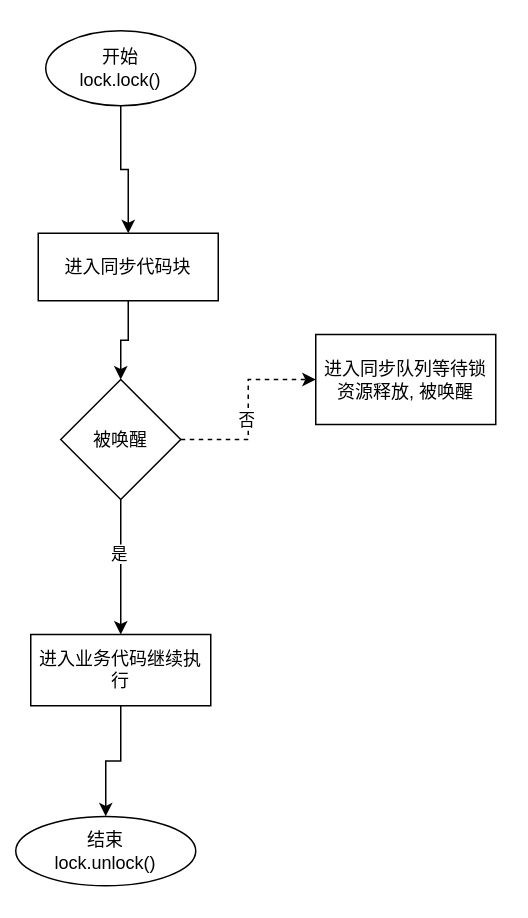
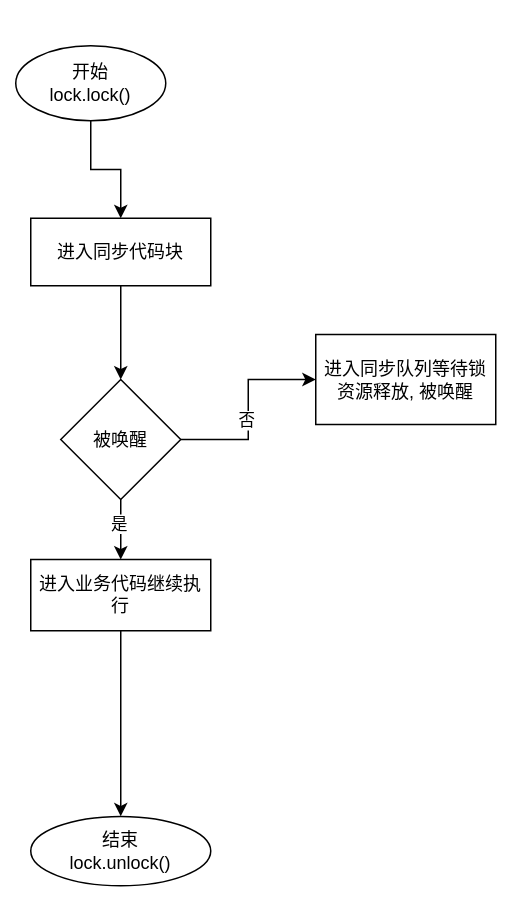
- <mxCell id="3" value="开始&lt;br&gt;lock.lock()" style="ellipse;whiteSpace=wrap;html=1;" vertex="1" parent="1"><mxGeometry x="30" y="20" width="100" height="50" as="geometry" /></mxCell>
+ <mxCell id="3" value="开始&lt;br&gt;lock.lock()" style="ellipse;whiteSpace=wrap;html=1;" vertex="1" parent="1"><mxGeometry x="10" y="30" width="100" height="50" as="geometry" /></mxCell>
- <mxCell id="5" value="进入同步代码块" style="whiteSpace=wrap;html=1;" vertex="1" parent="1"><mxGeometry x="25" y="155" width="120" height="45" as="geometry" /></mxCell>
+ <mxCell id="5" value="进入同步代码块" style="whiteSpace=wrap;html=1;" vertex="1" parent="1"><mxGeometry x="20" y="145" width="120" height="45" as="geometry" /></mxCell>
- <mxCell id="8" value="" style="edgeStyle=orthogonalEdgeStyle;rounded=0;orthogonalLoop=1;jettySize=auto;html=1;dashed=1;" edge="1" parent="1" source="10" target="13"><mxGeometry relative="1" as="geometry" /></mxCell>
+ <mxCell id="8" value="" style="edgeStyle=orthogonalEdgeStyle;rounded=0;orthogonalLoop=1;jettySize=auto;html=1;" edge="1" parent="1" source="10" target="13"><mxGeometry relative="1" as="geometry" /></mxCell>
- <mxCell id="12" value="进入业务代码继续执行" style="whiteSpace=wrap;html=1;" vertex="1" parent="1"><mxGeometry x="20" y="422.5" width="120" height="47.5" as="geometry" /></mxCell>
+ <mxCell id="12" value="进入业务代码继续执行" style="whiteSpace=wrap;html=1;" vertex="1" parent="1"><mxGeometry x="20" y="372.5" width="120" height="47.5" as="geometry" /></mxCell>
- <mxCell id="14" value="结束&lt;br&gt;lock.unlock()" style="ellipse;whiteSpace=wrap;html=1;" vertex="1" parent="1"><mxGeometry x="10" y="543.75" width="120" height="46.25" as="geometry" /></mxCell>
+ <mxCell id="14" value="结束&lt;br&gt;lock.unlock()" style="ellipse;whiteSpace=wrap;html=1;" vertex="1" parent="1"><mxGeometry x="20" y="543.75" width="120" height="46.25" as="geometry" /></mxCell>
